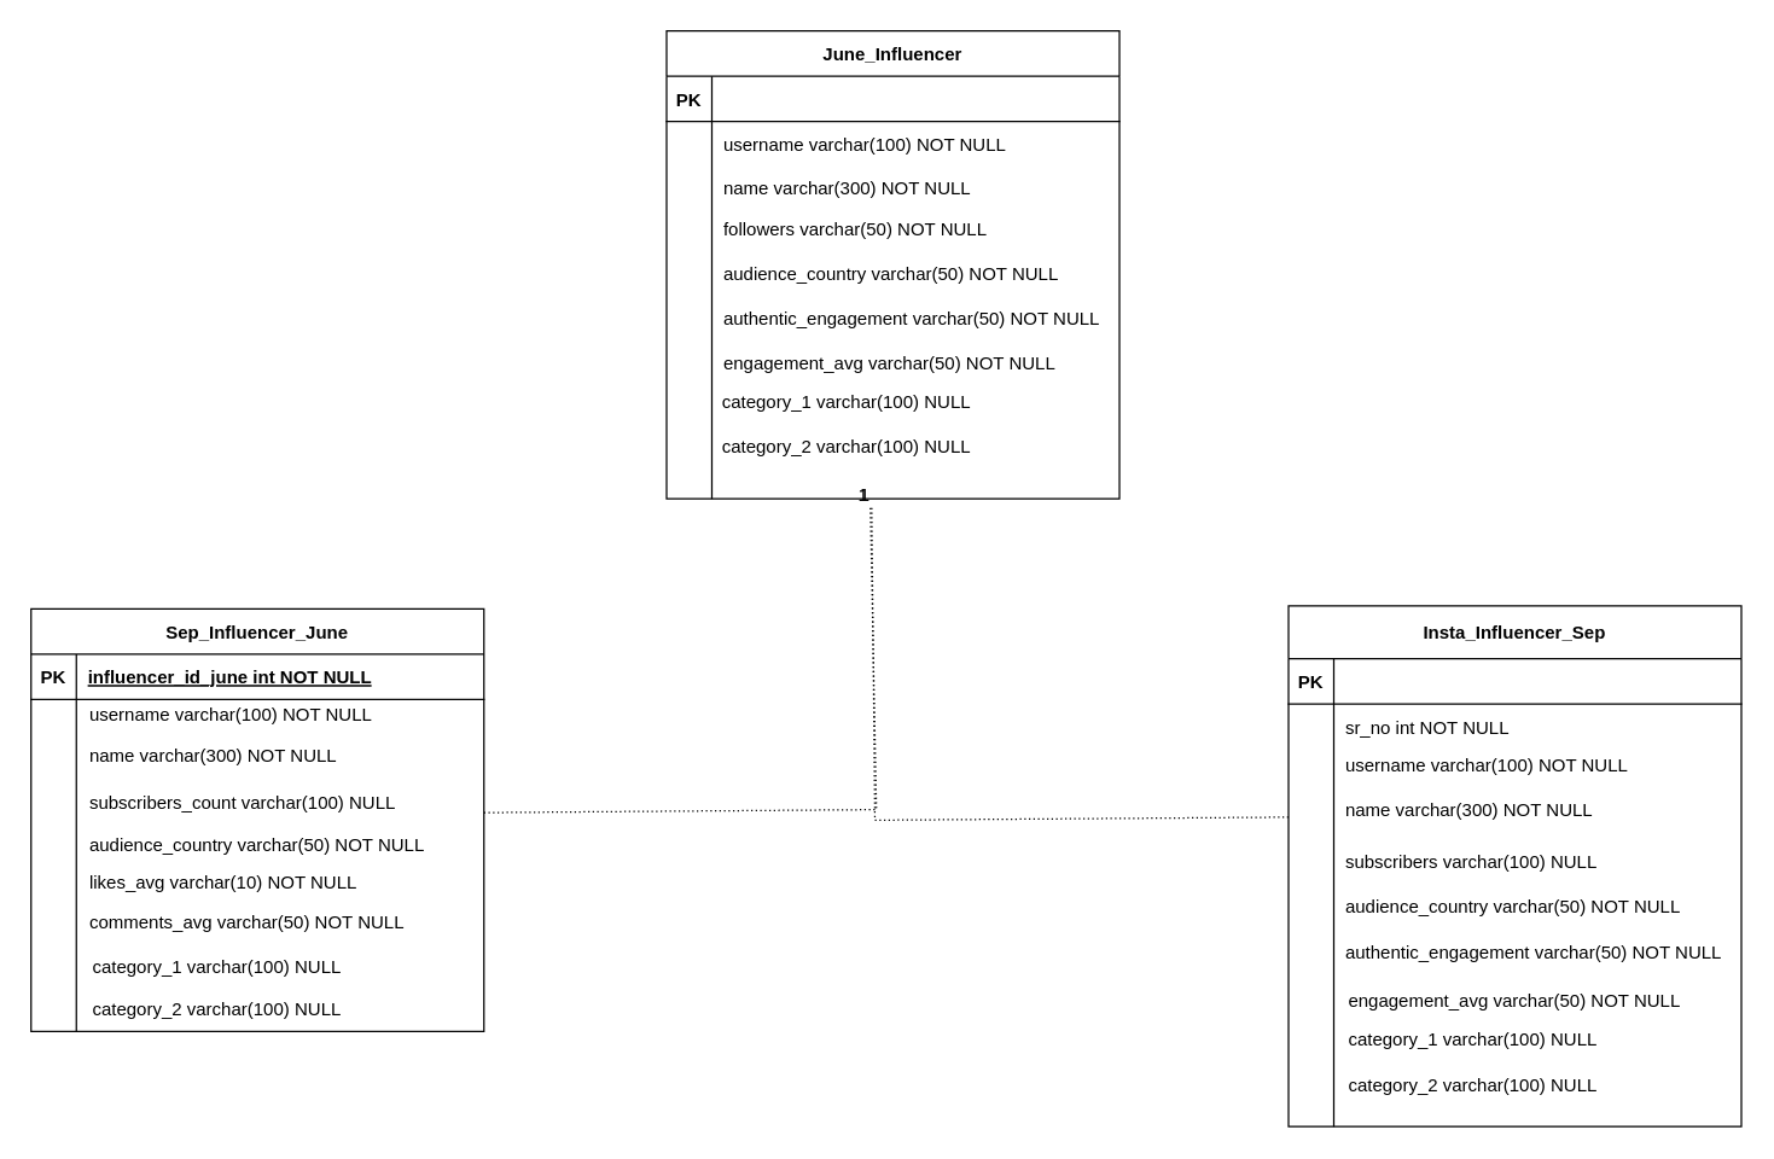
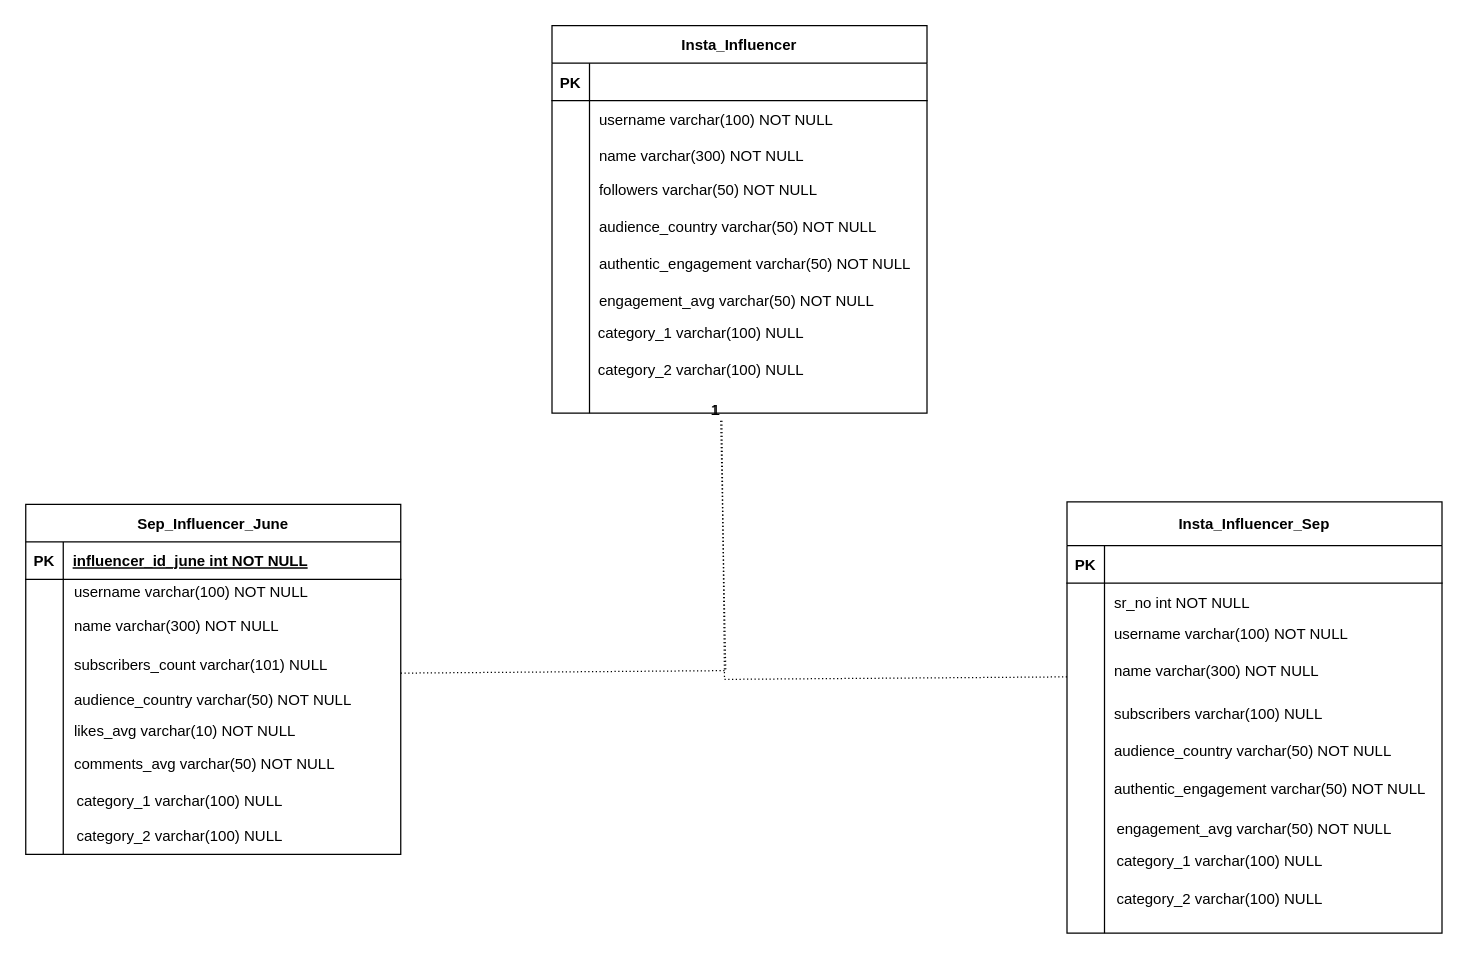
- <mxCell id="3" value="June_Influencer" style="shape=table;startSize=30;container=1;collapsible=1;childLayout=tableLayout;fixedRows=1;rowLines=0;fontStyle=1;align=center;resizeLast=1;" parent="2" vertex="1"><mxGeometry width="300" height="310" as="geometry" /></mxCell>
+ <mxCell id="3" value="Insta_Influencer" style="shape=table;startSize=30;container=1;collapsible=1;childLayout=tableLayout;fixedRows=1;rowLines=0;fontStyle=1;align=center;resizeLast=1;" parent="2" vertex="1"><mxGeometry width="300" height="310" as="geometry" /></mxCell>
- <mxCell id="102" value="subscribers_count varchar(100) NULL" style="shape=partialRectangle;overflow=hidden;connectable=0;fillColor=none;top=0;left=0;bottom=0;right=0;align=left;spacingLeft=6;" vertex="1" parent="76"><mxGeometry x="30" y="114.405" width="220" height="27.679" as="geometry"><mxRectangle width="220" height="30" as="alternateBounds" /></mxGeometry></mxCell>
+ <mxCell id="102" value="subscribers_count varchar(101) NULL" style="shape=partialRectangle;overflow=hidden;connectable=0;fillColor=none;top=0;left=0;bottom=0;right=0;align=left;spacingLeft=6;" vertex="1" parent="76"><mxGeometry x="30" y="114.405" width="220" height="27.679" as="geometry"><mxRectangle width="220" height="30" as="alternateBounds" /></mxGeometry></mxCell>
